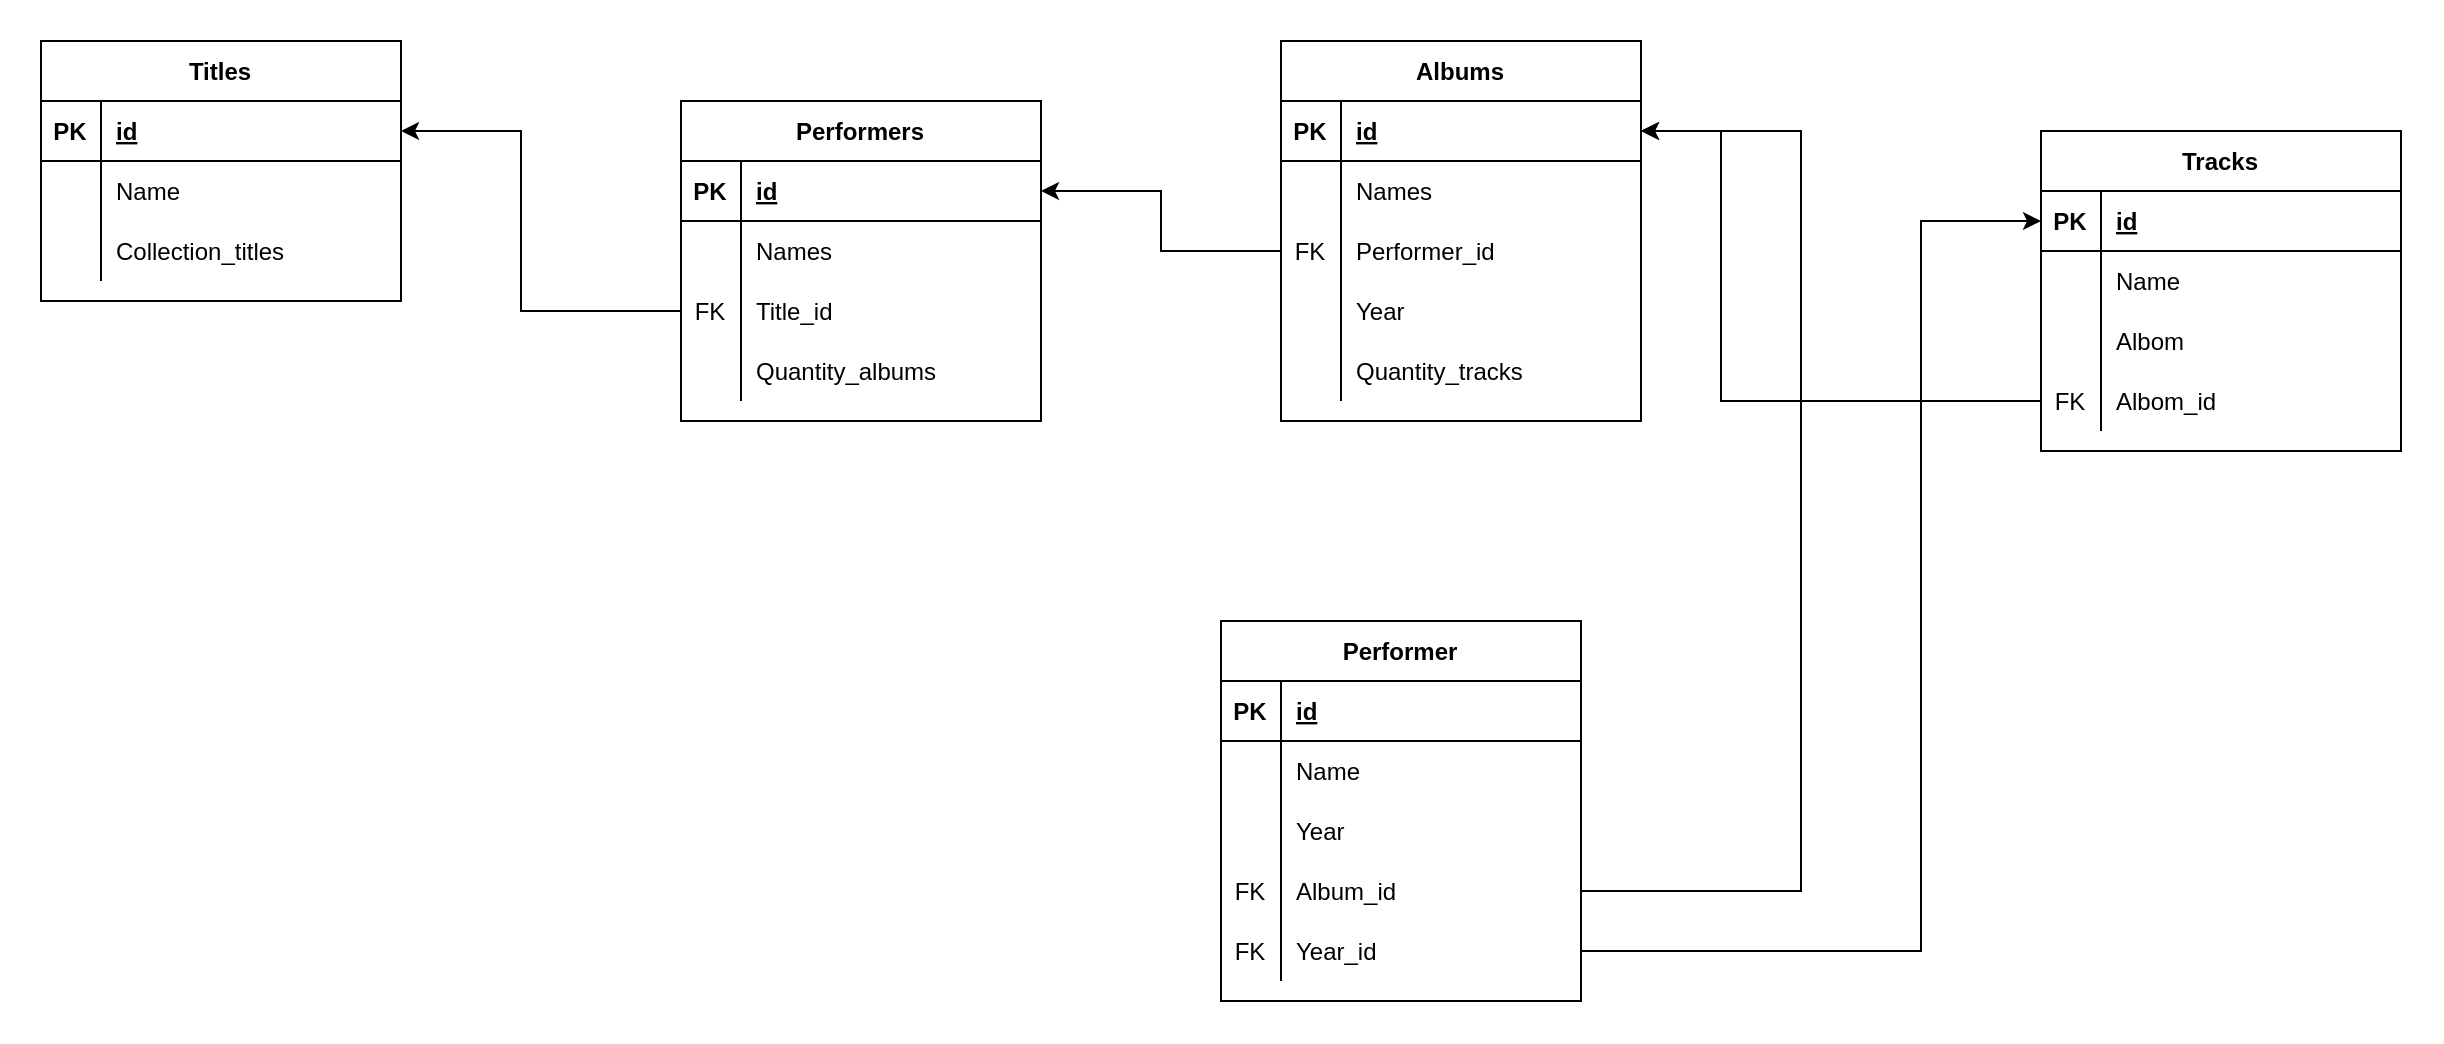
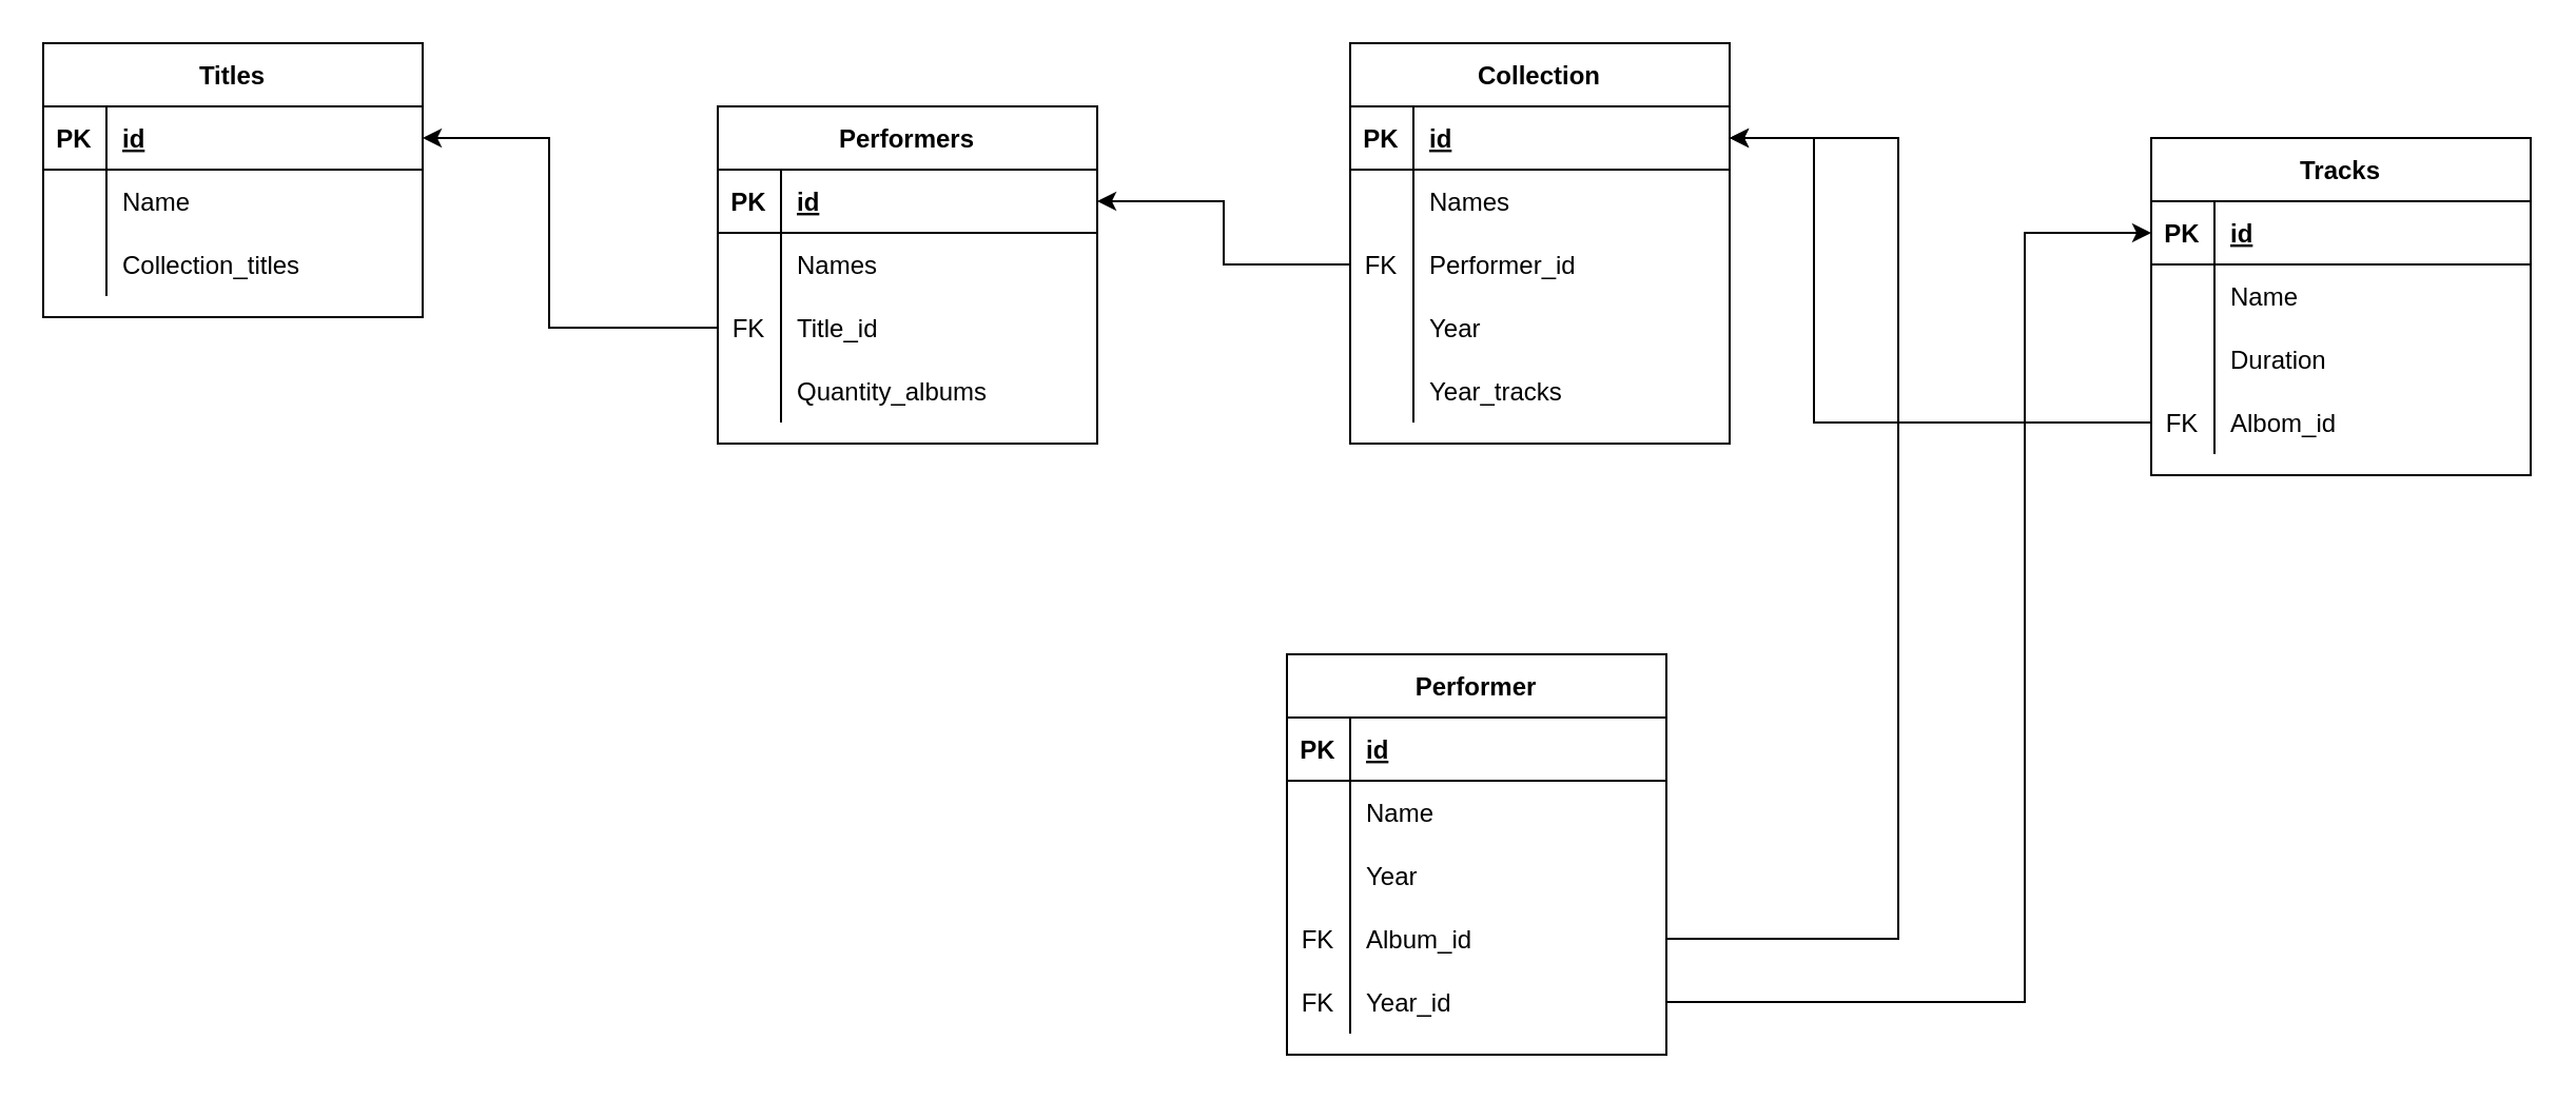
- <mxCell id="39" value="Albums" style="shape=table;startSize=30;container=1;collapsible=1;childLayout=tableLayout;fixedRows=1;rowLines=0;fontStyle=1;align=center;resizeLast=1;strokeWidth=1;" parent="1" vertex="1"><mxGeometry x="640" y="20" width="180" height="190" as="geometry" /></mxCell>
+ <mxCell id="39" value="Collection" style="shape=table;startSize=30;container=1;collapsible=1;childLayout=tableLayout;fixedRows=1;rowLines=0;fontStyle=1;align=center;resizeLast=1;strokeWidth=1;" parent="1" vertex="1"><mxGeometry x="640" y="20" width="180" height="190" as="geometry" /></mxCell>
- <mxCell id="34" value="Albom" style="shape=partialRectangle;connectable=0;fillColor=none;top=0;left=0;bottom=0;right=0;align=left;spacingLeft=6;overflow=hidden;strokeWidth=1;" parent="32" vertex="1"><mxGeometry x="30" width="150" height="30" as="geometry"><mxRectangle width="150" height="30" as="alternateBounds" /></mxGeometry></mxCell>
+ <mxCell id="34" value="Duration" style="shape=partialRectangle;connectable=0;fillColor=none;top=0;left=0;bottom=0;right=0;align=left;spacingLeft=6;overflow=hidden;strokeWidth=1;" parent="32" vertex="1"><mxGeometry x="30" width="150" height="30" as="geometry"><mxRectangle width="150" height="30" as="alternateBounds" /></mxGeometry></mxCell>
- <mxCell id="54" value="Quantity_tracks" style="shape=partialRectangle;connectable=0;fillColor=none;top=0;left=0;bottom=0;right=0;align=left;spacingLeft=6;overflow=hidden;strokeWidth=1;" parent="52" vertex="1"><mxGeometry x="30" width="150" height="30" as="geometry"><mxRectangle width="150" height="30" as="alternateBounds" /></mxGeometry></mxCell>
+ <mxCell id="54" value="Year_tracks" style="shape=partialRectangle;connectable=0;fillColor=none;top=0;left=0;bottom=0;right=0;align=left;spacingLeft=6;overflow=hidden;strokeWidth=1;" parent="52" vertex="1"><mxGeometry x="30" width="150" height="30" as="geometry"><mxRectangle width="150" height="30" as="alternateBounds" /></mxGeometry></mxCell>
